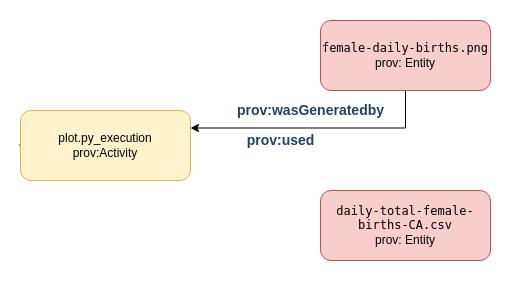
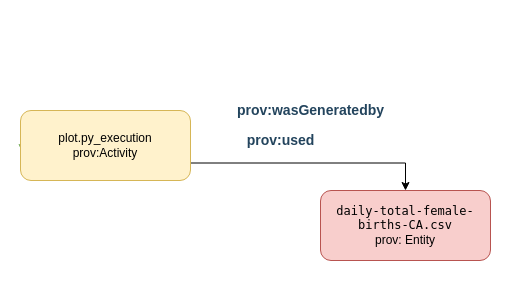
- <mxCell id="8" value="&lt;div&gt;&lt;code&gt;female-daily-births.png&lt;/code&gt;&lt;/div&gt;&lt;div&gt;prov: Entity&lt;br&gt;&lt;/div&gt;" style="rounded=1;whiteSpace=wrap;html=1;fontSize=12;glass=0;strokeWidth=1;shadow=0;fillColor=#f8cecc;strokeColor=#b85450;" parent="1" vertex="1"><mxGeometry x="320" y="20" width="170" height="70" as="geometry" /></mxCell>
- <mxCell id="7" style="edgeStyle=orthogonalEdgeStyle;rounded=0;orthogonalLoop=1;jettySize=auto;html=1;exitX=0.5;exitY=1;exitDx=0;exitDy=0;entryX=1;entryY=0.25;entryDx=0;entryDy=0;" parent="1" source="8" target="5" edge="1"><mxGeometry relative="1" as="geometry" /></mxCell>
+ <mxCell id="4" style="edgeStyle=orthogonalEdgeStyle;rounded=0;orthogonalLoop=1;jettySize=auto;html=1;exitX=1;exitY=0.75;exitDx=0;exitDy=0;entryX=0.5;entryY=0;entryDx=0;entryDy=0;" parent="1" source="5" target="6" edge="1"><mxGeometry relative="1" as="geometry" /></mxCell>
